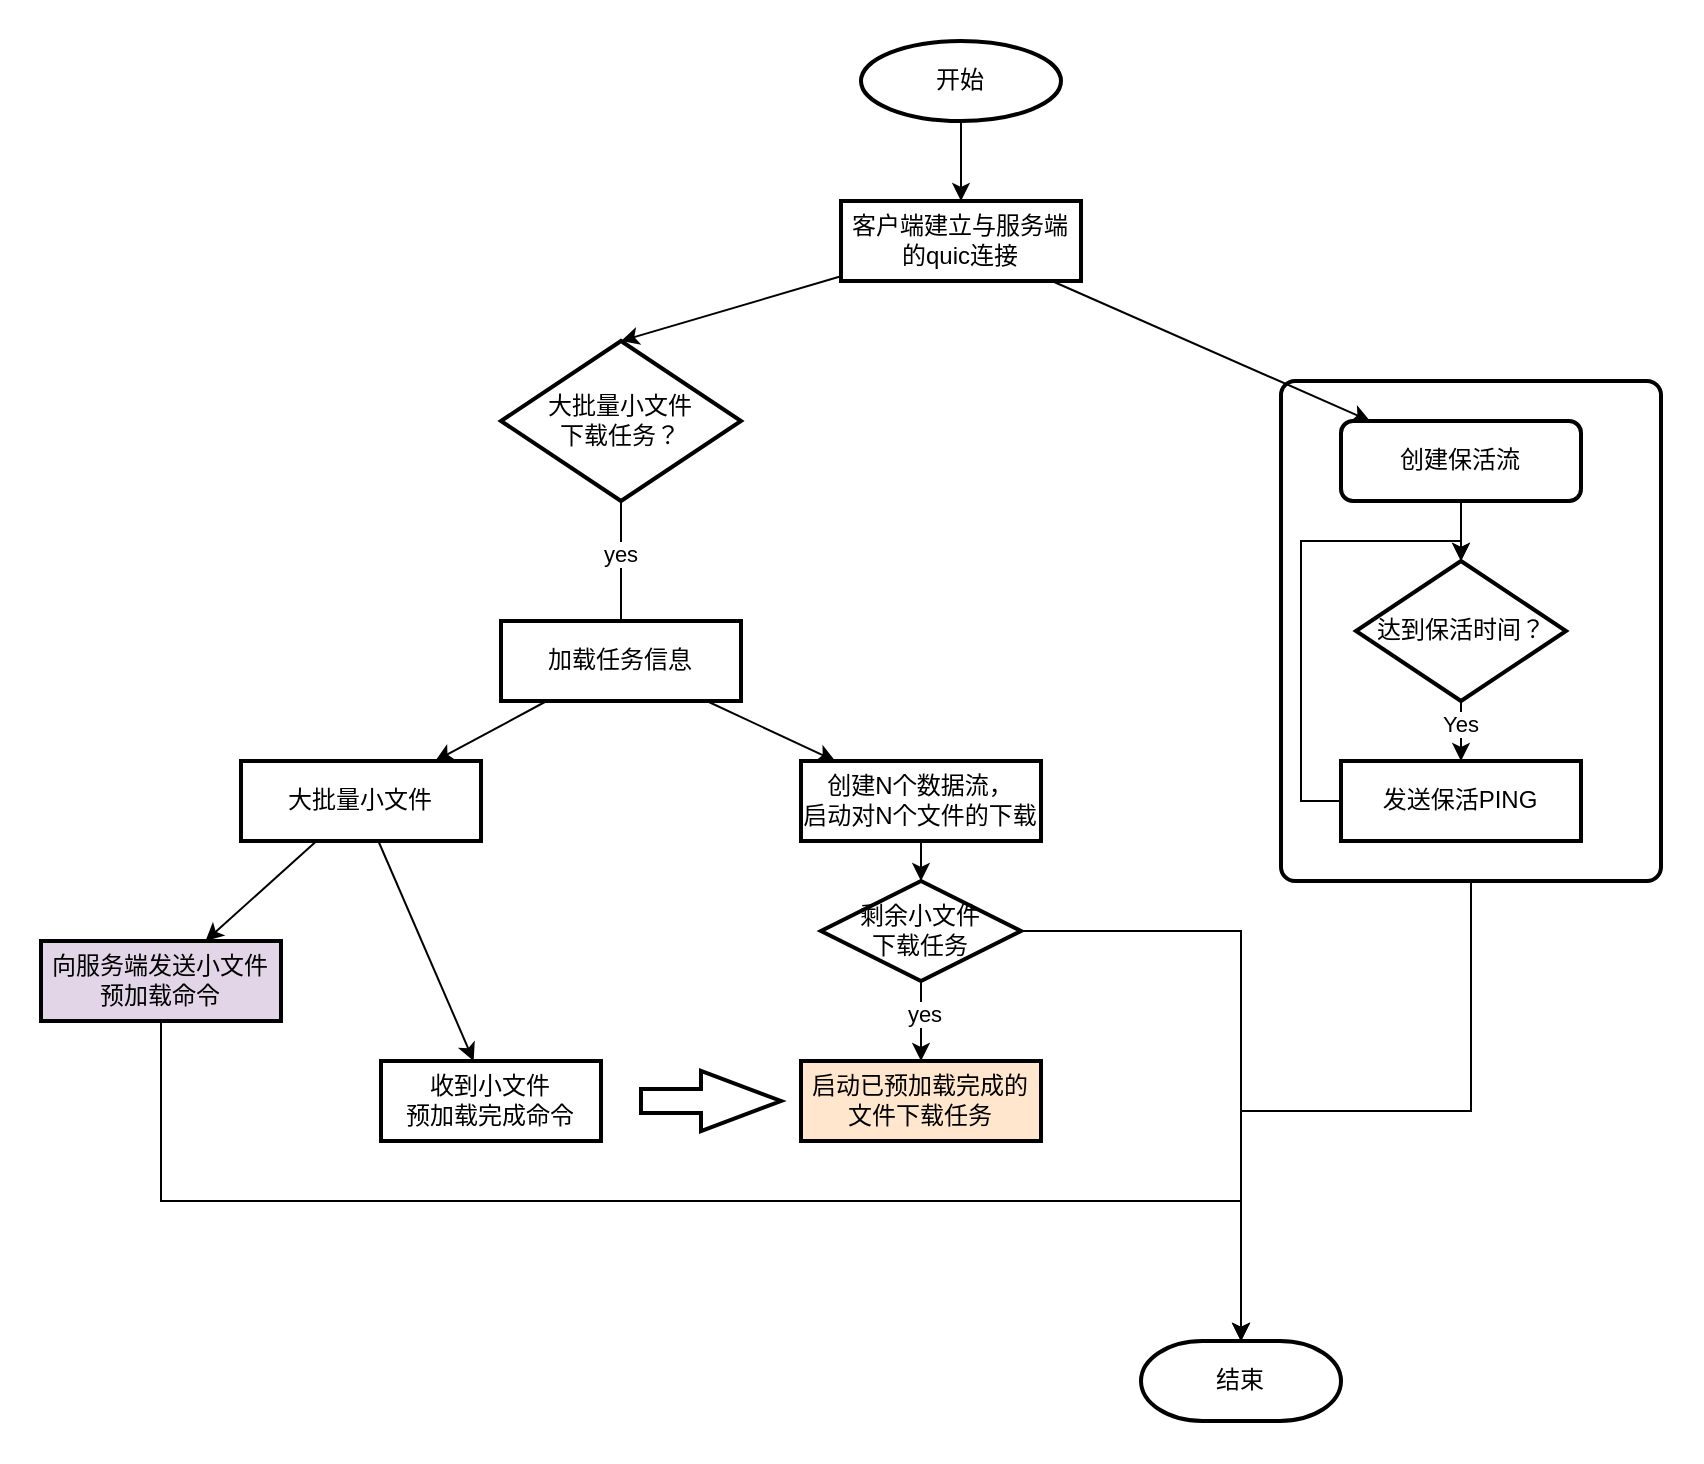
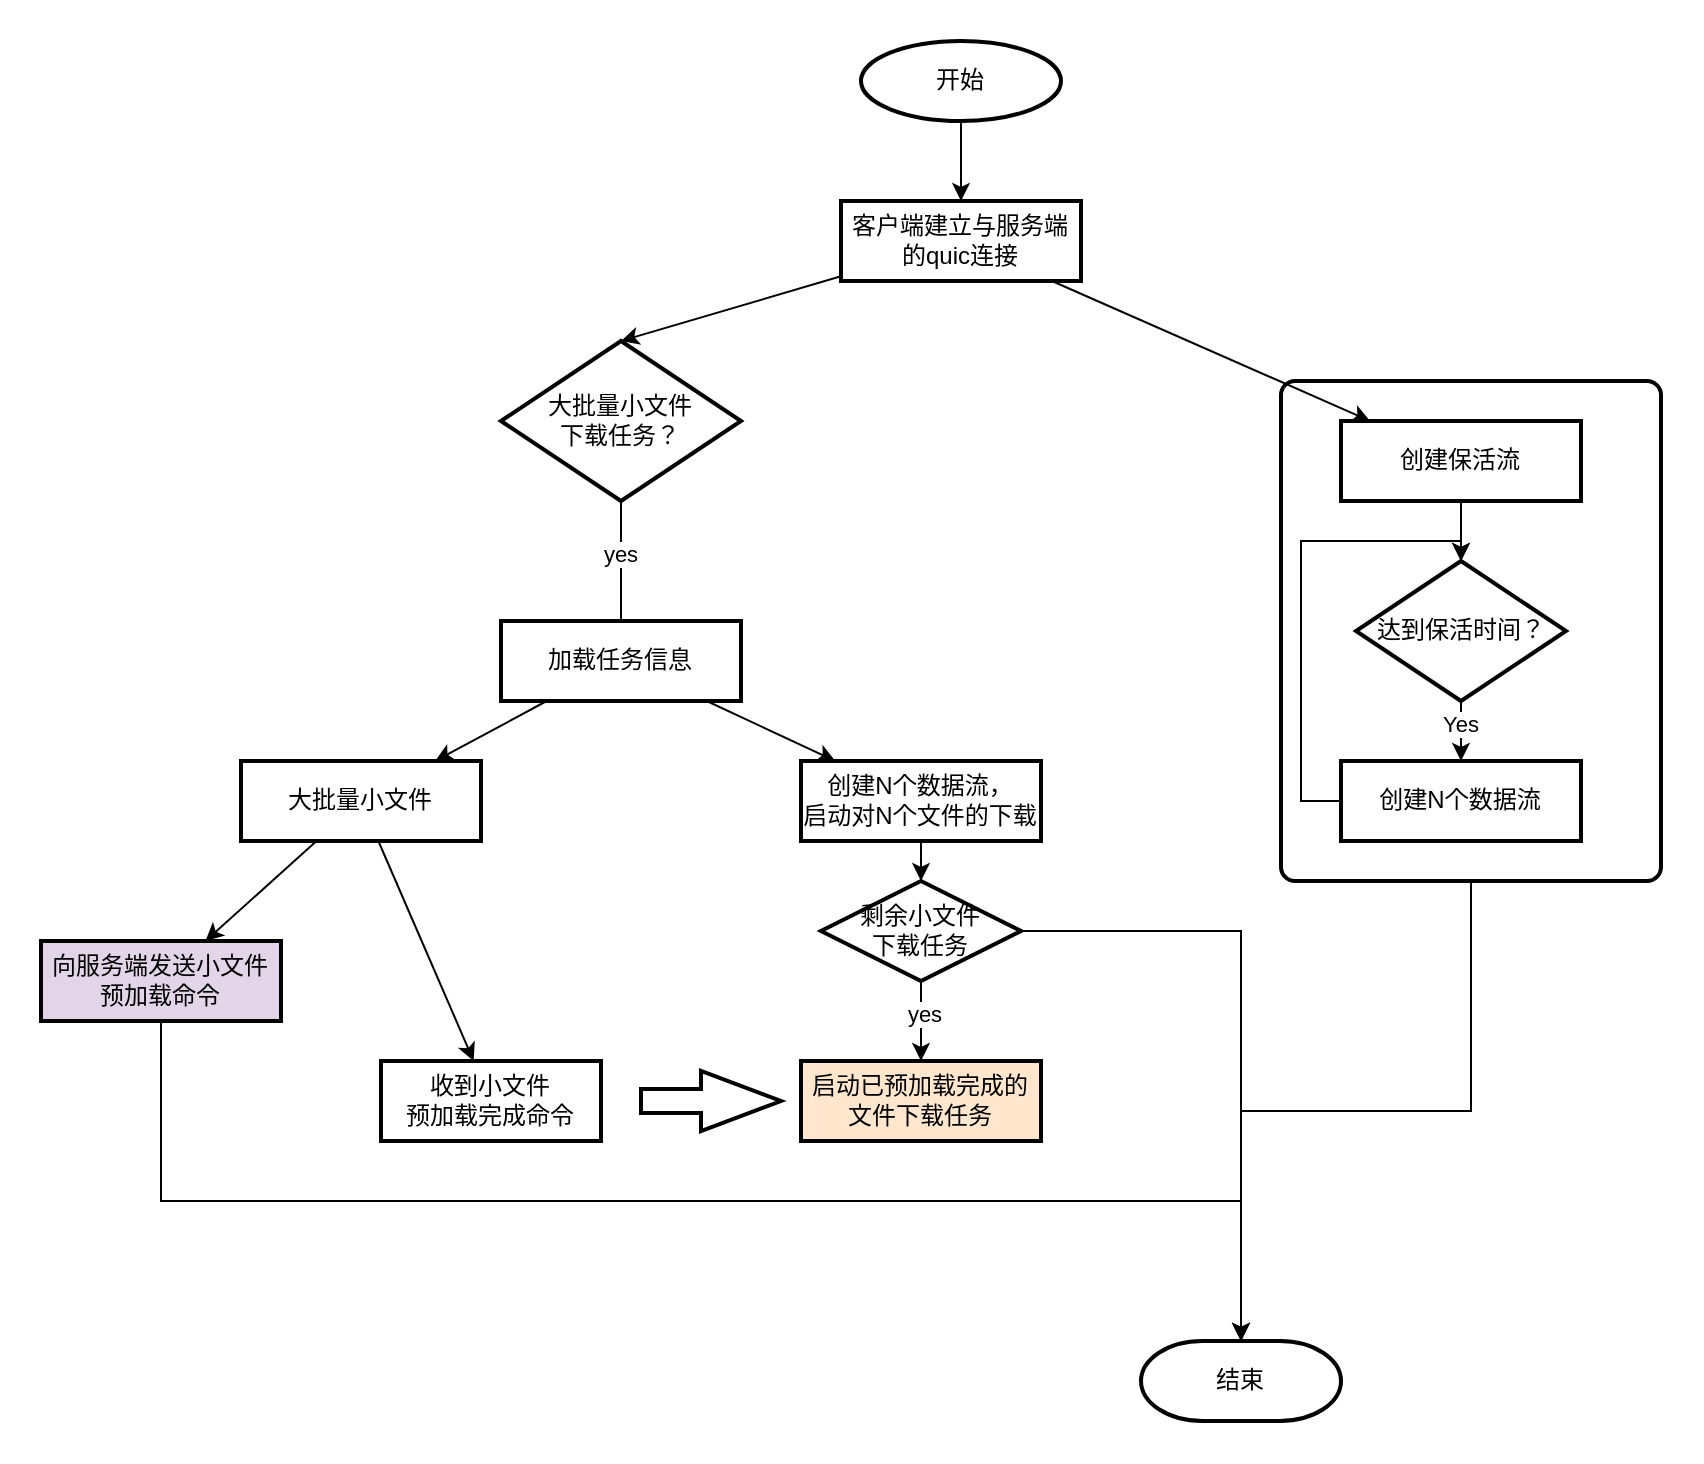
- <mxCell id="8" value="创建保活流" style="whiteSpace=wrap;html=1;strokeWidth=2;rounded=1;" vertex="1" parent="1"><mxGeometry x="670" y="210" width="120" height="40" as="geometry" /></mxCell>
+ <mxCell id="8" value="创建保活流" style="whiteSpace=wrap;html=1;strokeWidth=2;" vertex="1" parent="1"><mxGeometry x="670" y="210" width="120" height="40" as="geometry" /></mxCell>
- <mxCell id="15" value="发送保活PING" style="whiteSpace=wrap;html=1;fillColor=none;strokeWidth=2;fillStyle=auto;" vertex="1" parent="1"><mxGeometry x="670" y="380" width="120" height="40" as="geometry" /></mxCell>
+ <mxCell id="15" value="创建N个数据流" style="whiteSpace=wrap;html=1;fillColor=none;strokeWidth=2;fillStyle=auto;" vertex="1" parent="1"><mxGeometry x="670" y="380" width="120" height="40" as="geometry" /></mxCell>
